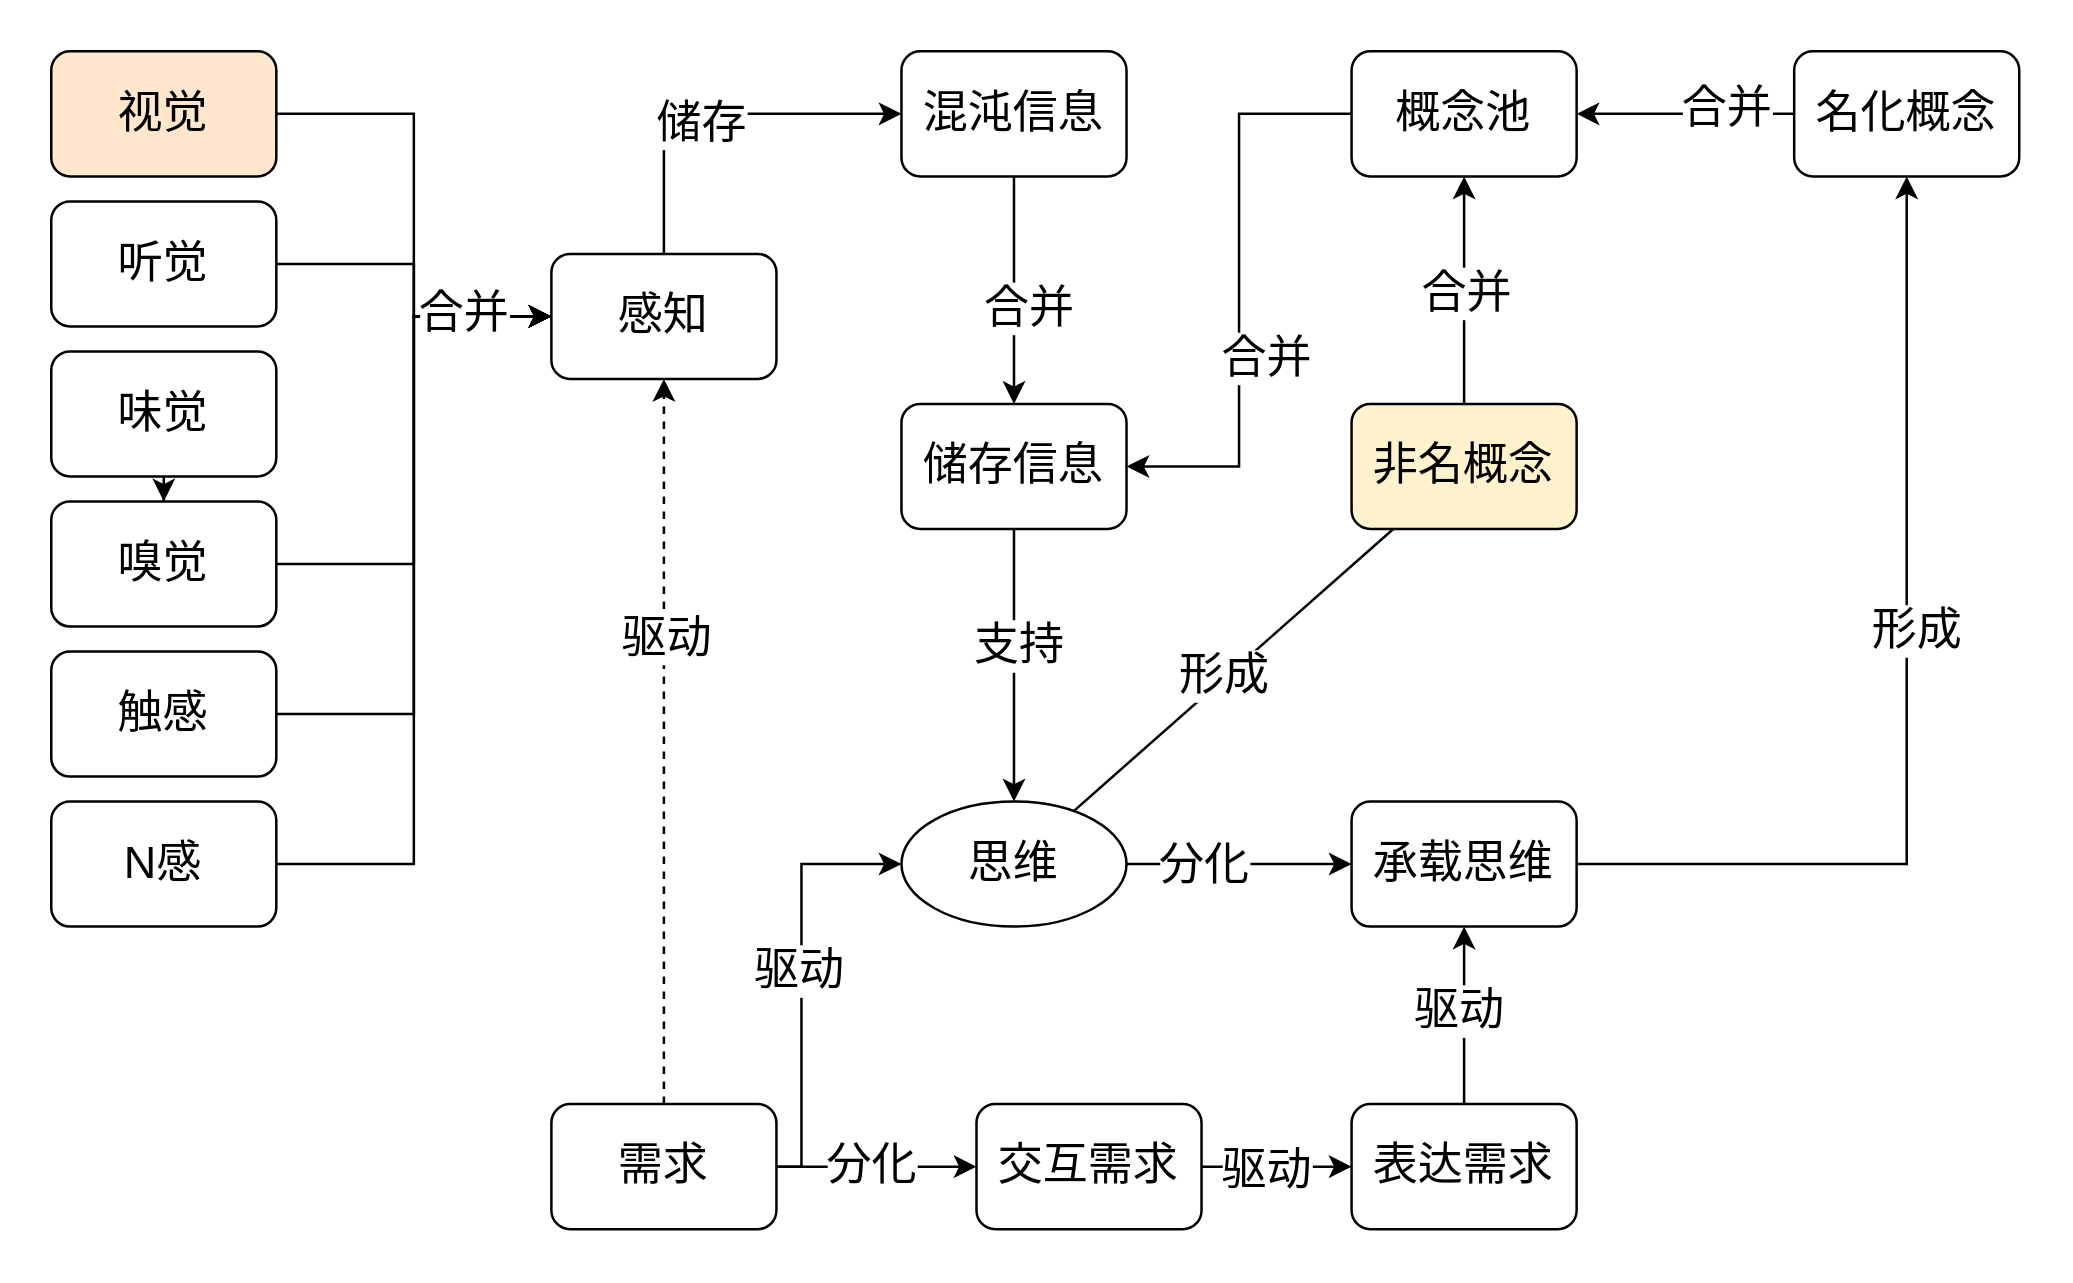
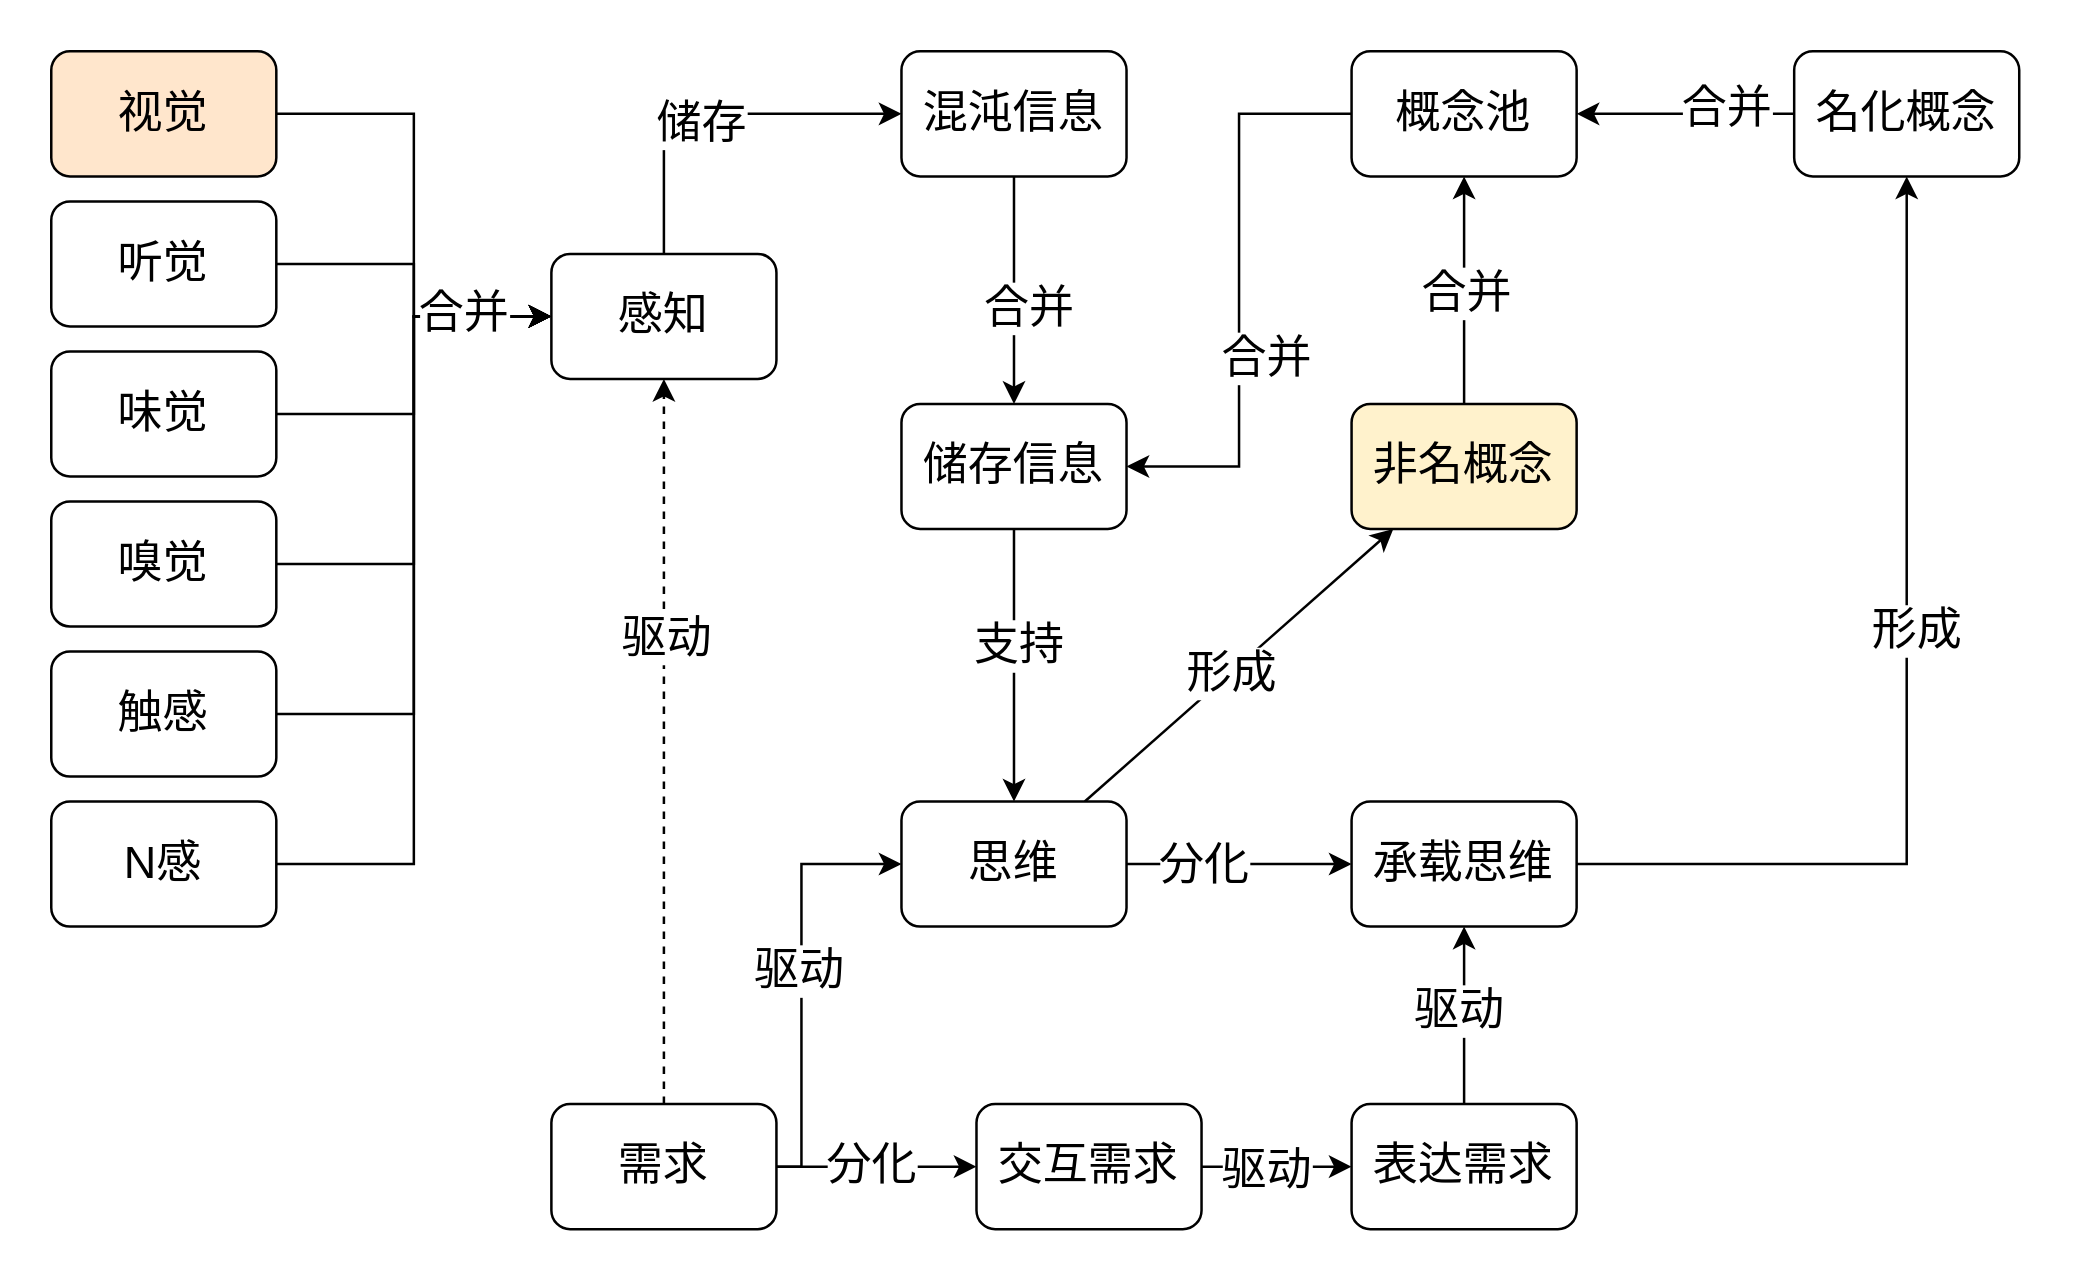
- <mxCell id="29" style="edgeStyle=orthogonalEdgeStyle;rounded=0;orthogonalLoop=1;jettySize=auto;html=1;fontSize=18;" edge="1" parent="1" source="30" target="32"><mxGeometry relative="1" as="geometry" /></mxCell>
+ <mxCell id="29" style="edgeStyle=orthogonalEdgeStyle;rounded=0;orthogonalLoop=1;jettySize=auto;html=1;fontSize=18;entryX=0;entryY=0.5;entryDx=0;entryDy=0;" edge="1" parent="1" source="30" target="2"><mxGeometry relative="1" as="geometry" /></mxCell>
- <mxCell id="9" style="rounded=0;orthogonalLoop=1;jettySize=auto;html=1;fontSize=18;endArrow=none;" edge="1" parent="1" source="11" target="24"><mxGeometry relative="1" as="geometry" /></mxCell>
+ <mxCell id="9" style="rounded=0;orthogonalLoop=1;jettySize=auto;html=1;fontSize=18;" edge="1" parent="1" source="11" target="24"><mxGeometry relative="1" as="geometry" /></mxCell>
- <mxCell id="11" value="思维" style="ellipse;whiteSpace=wrap;html=1;fontSize=18;" vertex="1" parent="1"><mxGeometry x="360" y="320" width="90" height="50" as="geometry" /></mxCell>
+ <mxCell id="11" value="思维" style="rounded=1;whiteSpace=wrap;html=1;fontSize=18;" vertex="1" parent="1"><mxGeometry x="360" y="320" width="90" height="50" as="geometry" /></mxCell>
